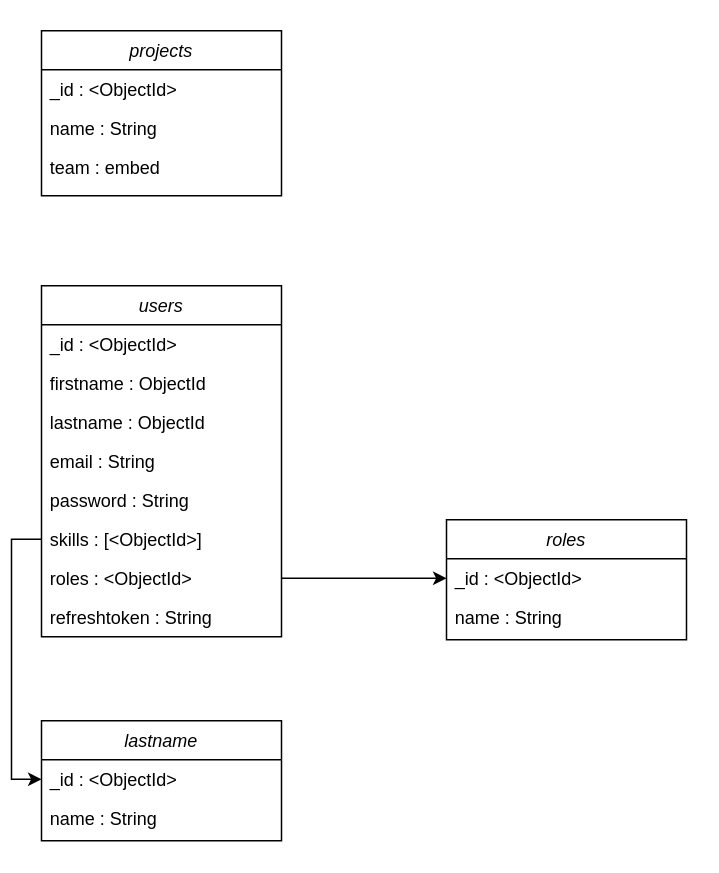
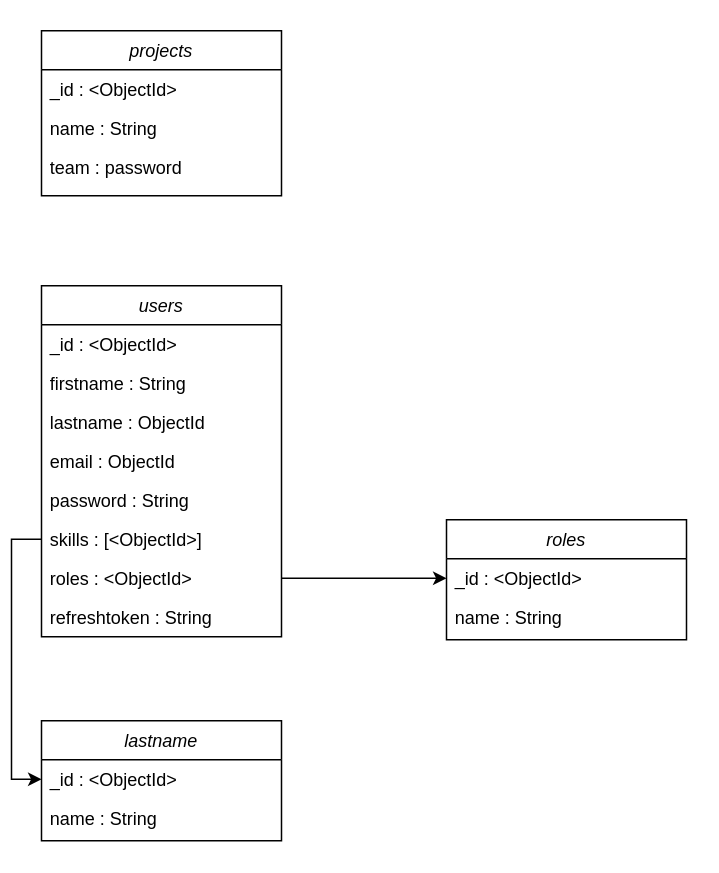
- <mxCell id="5" value="team : embed" style="text;align=left;verticalAlign=top;spacingLeft=4;spacingRight=4;overflow=hidden;rotatable=0;points=[[0,0.5],[1,0.5]];portConstraint=eastwest;rounded=0;shadow=0;html=0;" vertex="1" parent="2"><mxGeometry y="78" width="160" height="26" as="geometry" /></mxCell>
+ <mxCell id="5" value="team : password" style="text;align=left;verticalAlign=top;spacingLeft=4;spacingRight=4;overflow=hidden;rotatable=0;points=[[0,0.5],[1,0.5]];portConstraint=eastwest;rounded=0;shadow=0;html=0;" vertex="1" parent="2"><mxGeometry y="78" width="160" height="26" as="geometry" /></mxCell>
- <mxCell id="8" value="firstname : ObjectId" style="text;align=left;verticalAlign=top;spacingLeft=4;spacingRight=4;overflow=hidden;rotatable=0;points=[[0,0.5],[1,0.5]];portConstraint=eastwest;rounded=0;shadow=0;html=0;" vertex="1" parent="6"><mxGeometry y="52" width="160" height="26" as="geometry" /></mxCell>
+ <mxCell id="8" value="firstname : String" style="text;align=left;verticalAlign=top;spacingLeft=4;spacingRight=4;overflow=hidden;rotatable=0;points=[[0,0.5],[1,0.5]];portConstraint=eastwest;rounded=0;shadow=0;html=0;" vertex="1" parent="6"><mxGeometry y="52" width="160" height="26" as="geometry" /></mxCell>
- <mxCell id="10" value="email : String" style="text;align=left;verticalAlign=top;spacingLeft=4;spacingRight=4;overflow=hidden;rotatable=0;points=[[0,0.5],[1,0.5]];portConstraint=eastwest;rounded=0;shadow=0;html=0;" vertex="1" parent="6"><mxGeometry y="104" width="160" height="26" as="geometry" /></mxCell>
+ <mxCell id="10" value="email : ObjectId" style="text;align=left;verticalAlign=top;spacingLeft=4;spacingRight=4;overflow=hidden;rotatable=0;points=[[0,0.5],[1,0.5]];portConstraint=eastwest;rounded=0;shadow=0;html=0;" vertex="1" parent="6"><mxGeometry y="104" width="160" height="26" as="geometry" /></mxCell>
